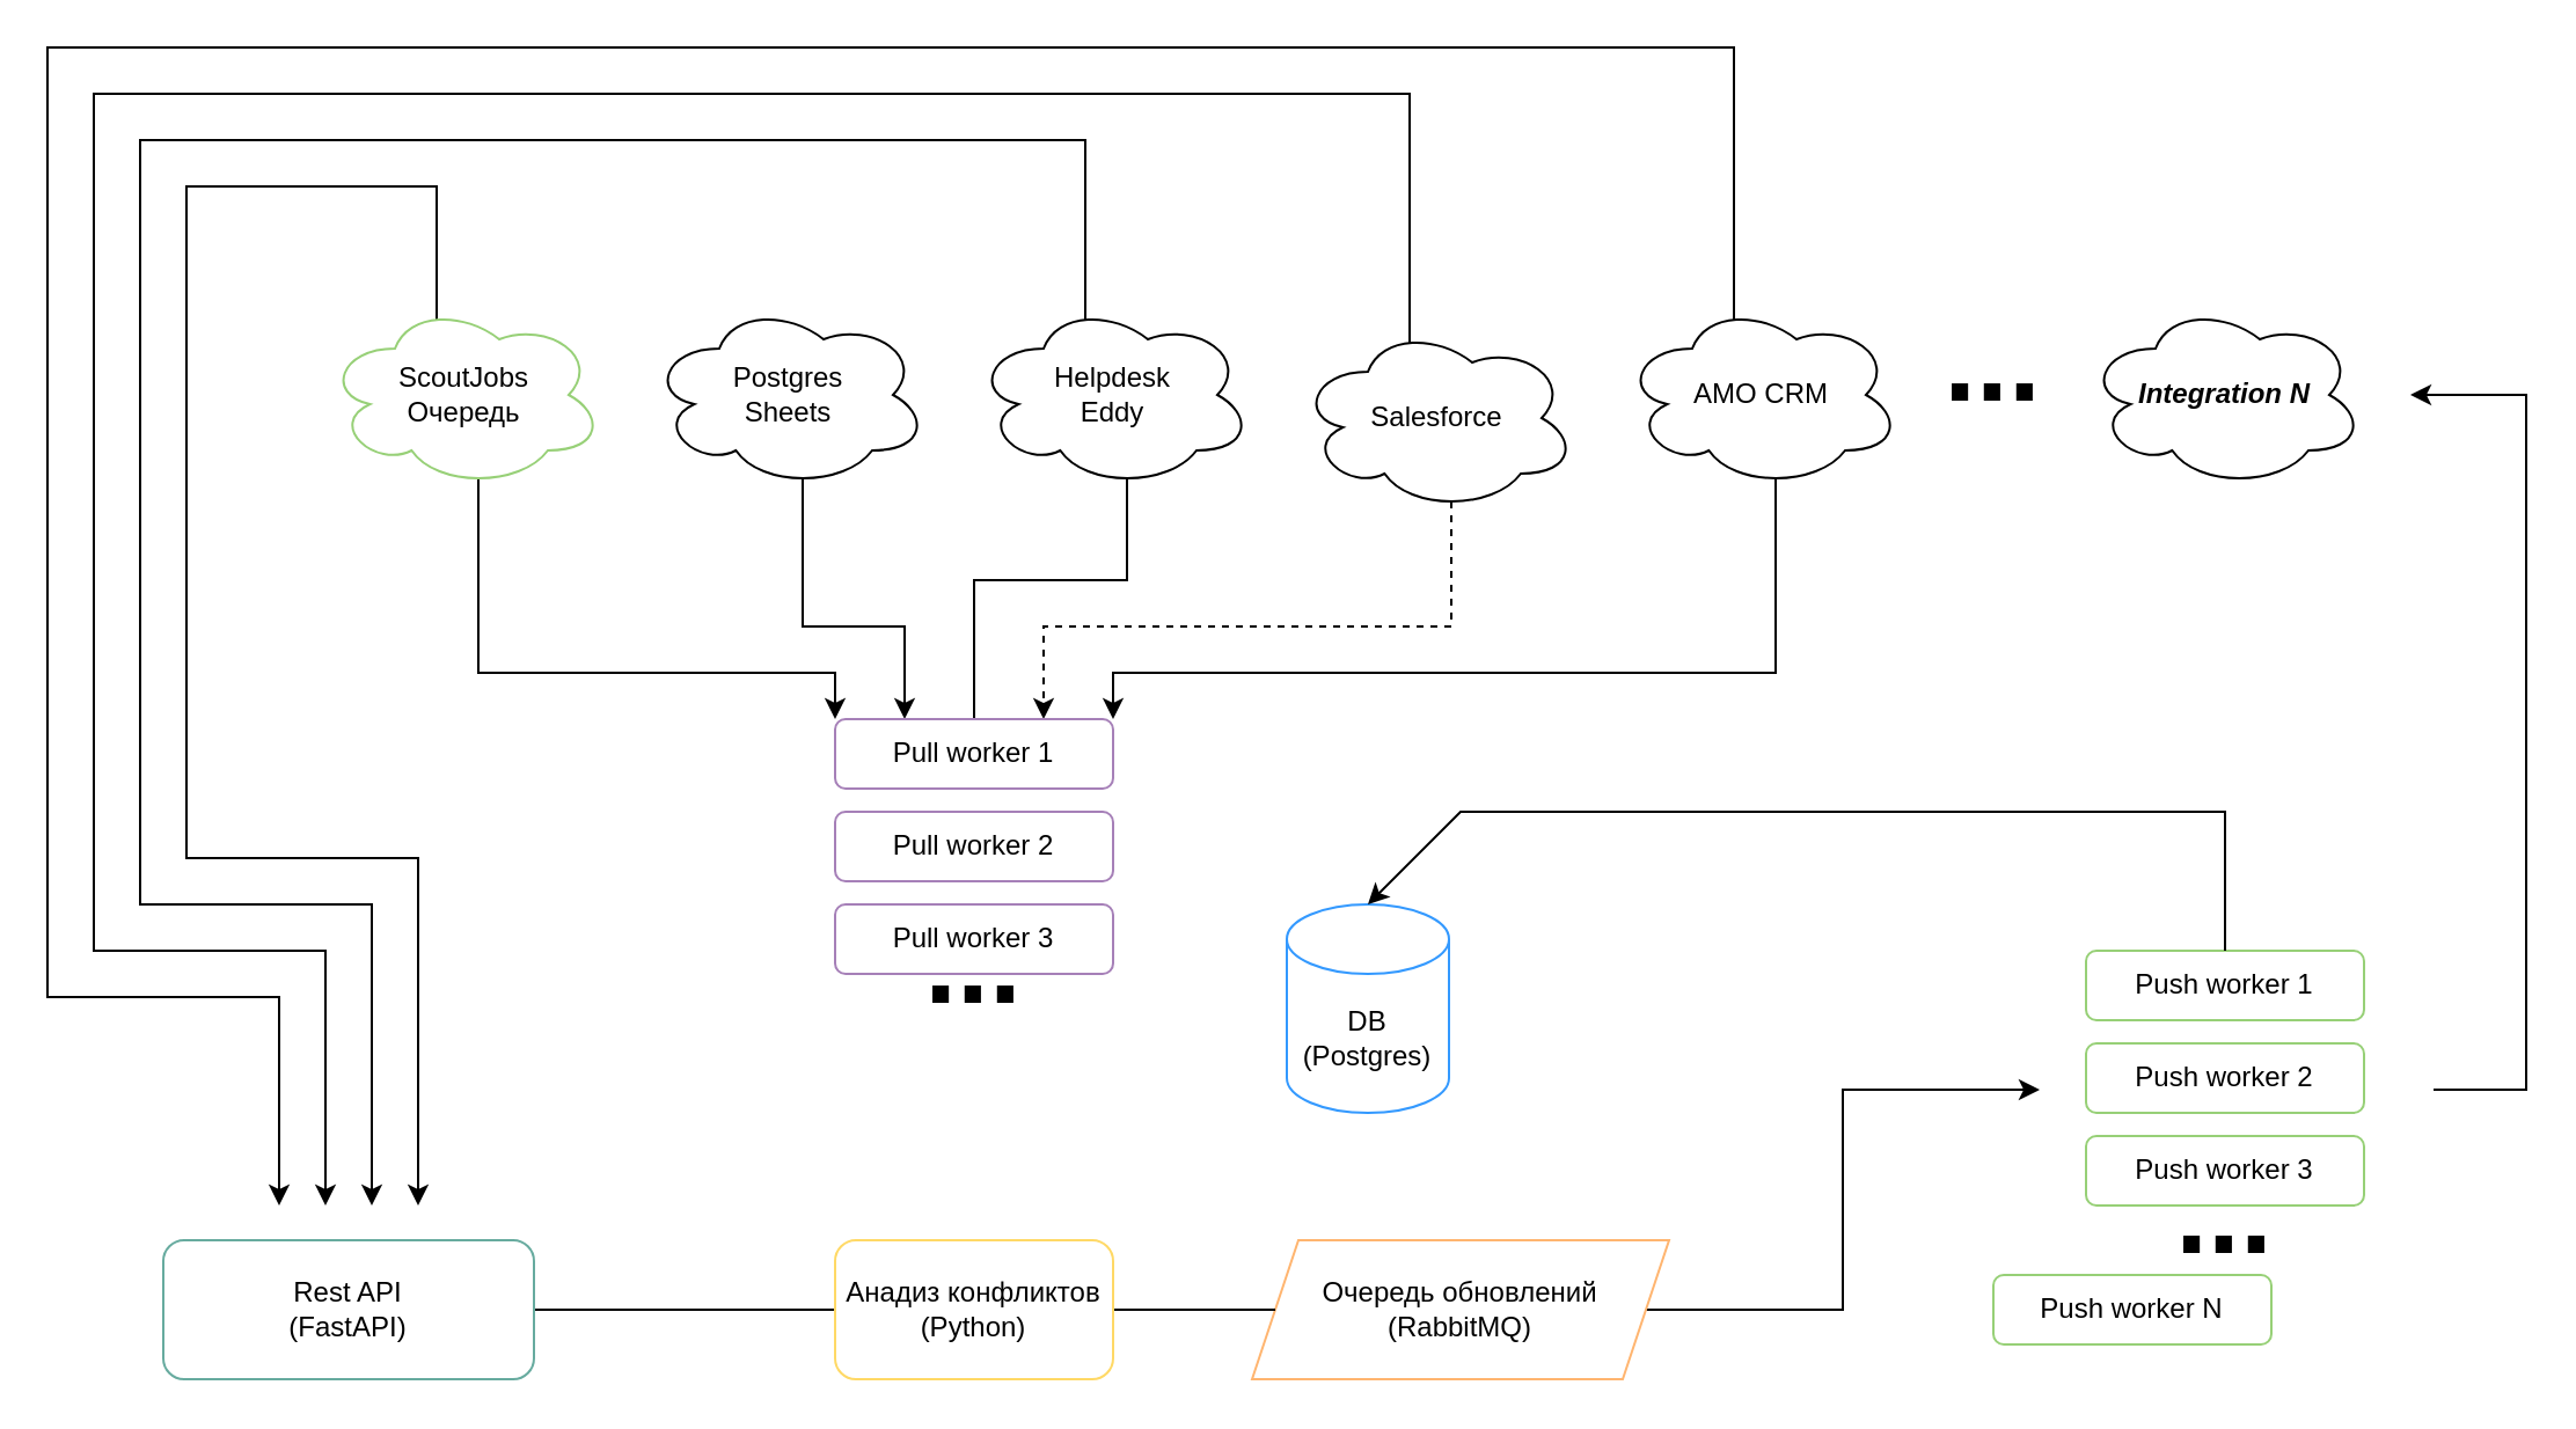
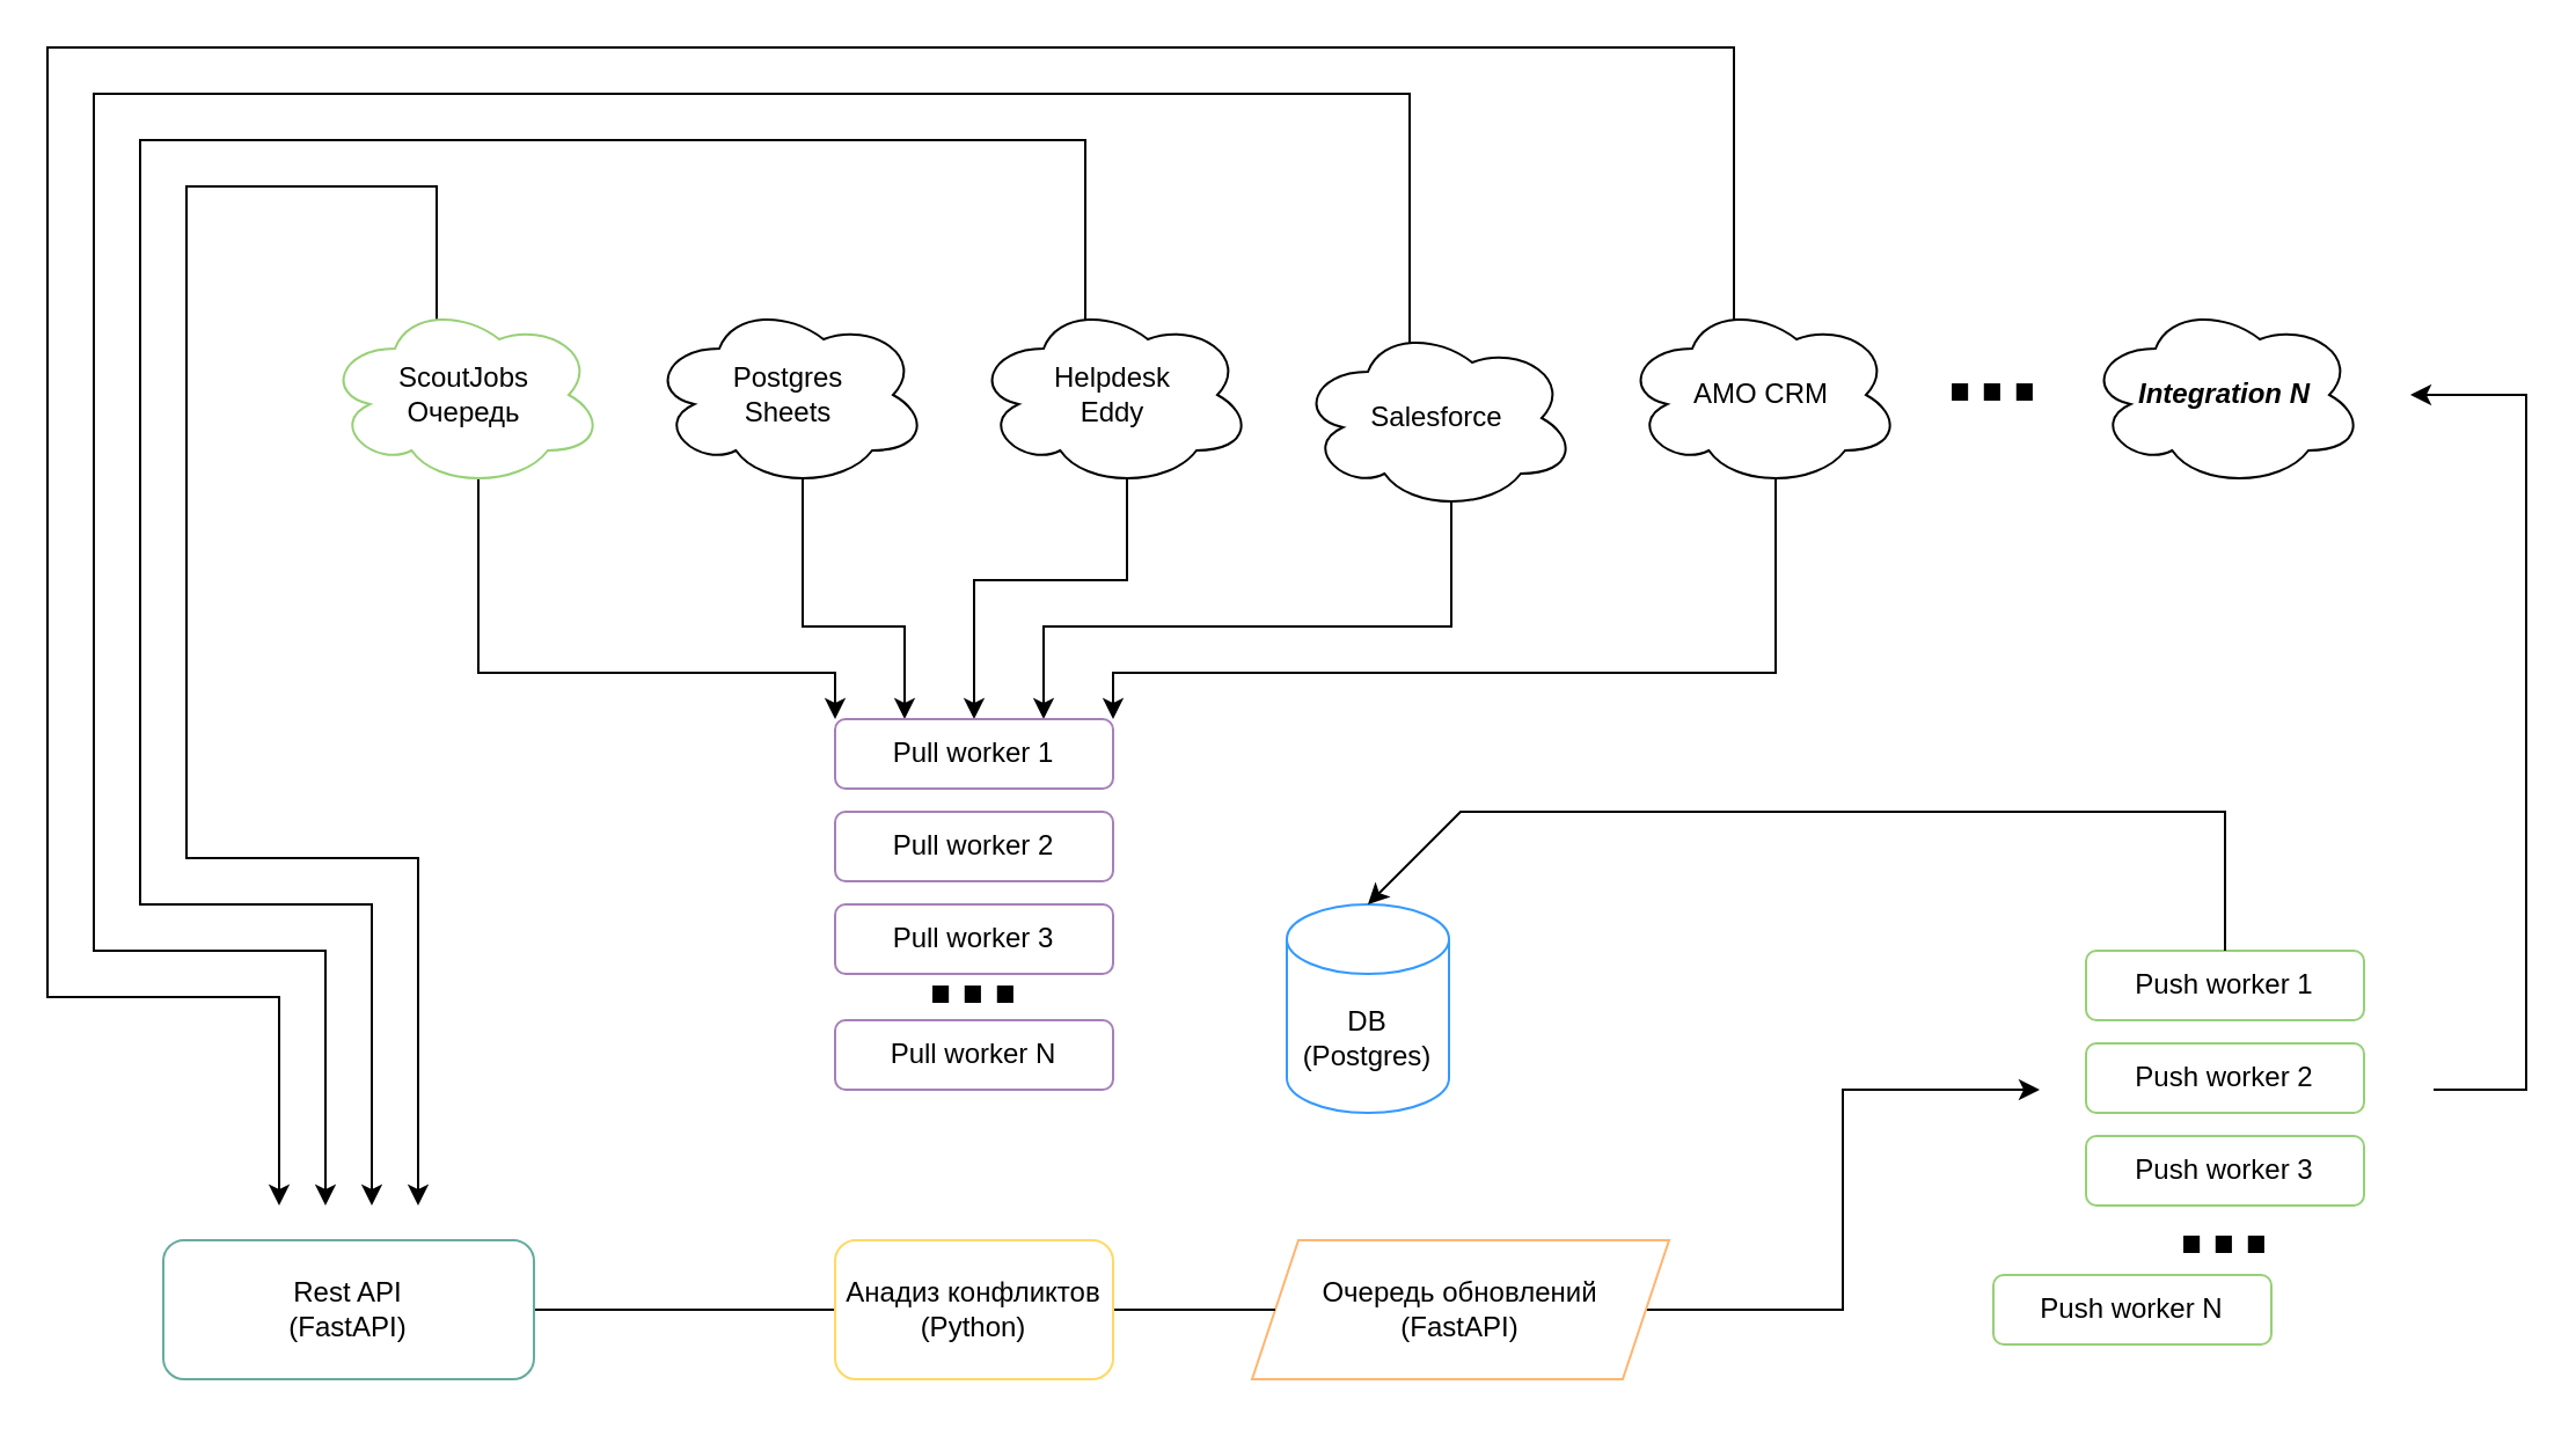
- <mxCell id="11" style="edgeStyle=orthogonalEdgeStyle;rounded=0;orthogonalLoop=1;jettySize=auto;html=1;exitX=0.55;exitY=0.95;exitDx=0;exitDy=0;exitPerimeter=0;entryX=0.75;entryY=0;entryDx=0;entryDy=0;fontSize=12;dashed=1;" parent="1" source="12" target="22" edge="1"><mxGeometry relative="1" as="geometry"><Array as="points"><mxPoint x="626" y="270" /><mxPoint x="450" y="270" /></Array></mxGeometry></mxCell>
+ <mxCell id="11" style="edgeStyle=orthogonalEdgeStyle;rounded=0;orthogonalLoop=1;jettySize=auto;html=1;exitX=0.55;exitY=0.95;exitDx=0;exitDy=0;exitPerimeter=0;entryX=0.75;entryY=0;entryDx=0;entryDy=0;fontSize=12;" parent="1" source="12" target="22" edge="1"><mxGeometry relative="1" as="geometry"><Array as="points"><mxPoint x="626" y="270" /><mxPoint x="450" y="270" /></Array></mxGeometry></mxCell>
- <mxCell id="8" style="edgeStyle=orthogonalEdgeStyle;rounded=0;orthogonalLoop=1;jettySize=auto;html=1;exitX=0.55;exitY=0.95;exitDx=0;exitDy=0;exitPerimeter=0;entryX=0.5;entryY=0;entryDx=0;entryDy=0;fontSize=12;endArrow=none;" parent="1" source="9" target="22" edge="1"><mxGeometry relative="1" as="geometry"><Array as="points"><mxPoint x="486" y="250" /><mxPoint x="420" y="250" /></Array></mxGeometry></mxCell>
+ <mxCell id="8" style="edgeStyle=orthogonalEdgeStyle;rounded=0;orthogonalLoop=1;jettySize=auto;html=1;exitX=0.55;exitY=0.95;exitDx=0;exitDy=0;exitPerimeter=0;entryX=0.5;entryY=0;entryDx=0;entryDy=0;fontSize=12;" parent="1" source="9" target="22" edge="1"><mxGeometry relative="1" as="geometry"><Array as="points"><mxPoint x="486" y="250" /><mxPoint x="420" y="250" /></Array></mxGeometry></mxCell>
+ <mxCell id="36" value="Pull worker N" style="rounded=1;whiteSpace=wrap;html=1;fontSize=12;strokeColor=#A680B8;" parent="1" vertex="1"><mxGeometry x="360" y="440" width="120" height="30" as="geometry" /></mxCell>
- <mxCell id="16" value="Очередь обновлений&lt;br&gt;(RabbitMQ)" style="shape=parallelogram;perimeter=parallelogramPerimeter;whiteSpace=wrap;html=1;fixedSize=1;fontSize=12;strokeColor=#FFB570;" parent="1" vertex="1"><mxGeometry x="540" y="535" width="180" height="60" as="geometry" /></mxCell>
+ <mxCell id="16" value="Очередь обновлений&lt;br&gt;(FastAPI)" style="shape=parallelogram;perimeter=parallelogramPerimeter;whiteSpace=wrap;html=1;fixedSize=1;fontSize=12;strokeColor=#FFB570;" parent="1" vertex="1"><mxGeometry x="540" y="535" width="180" height="60" as="geometry" /></mxCell>
